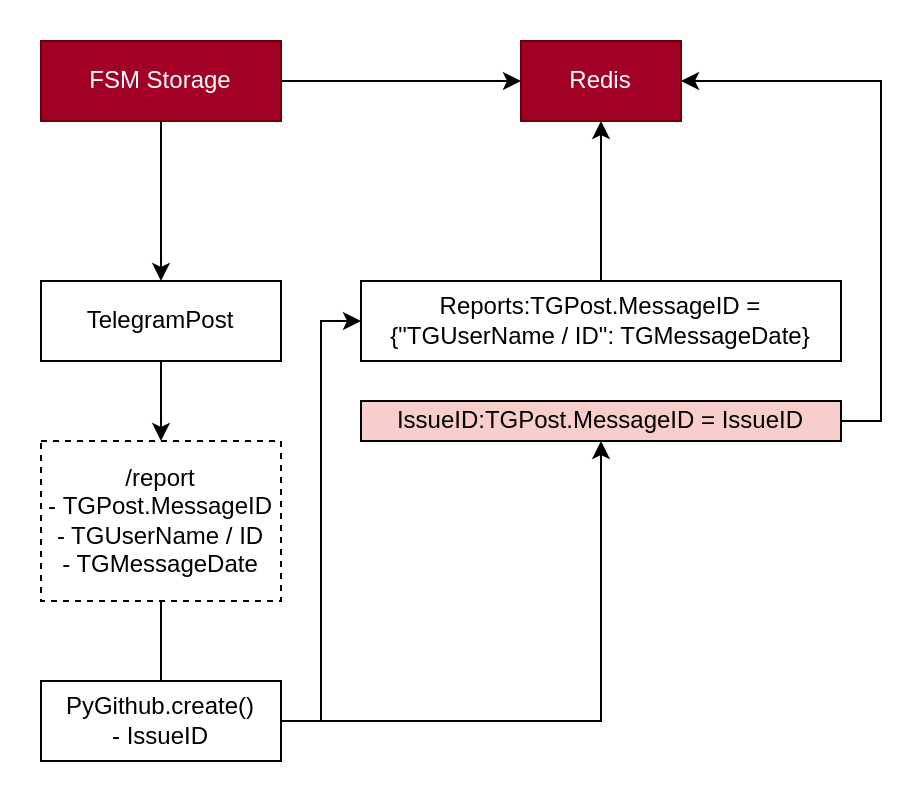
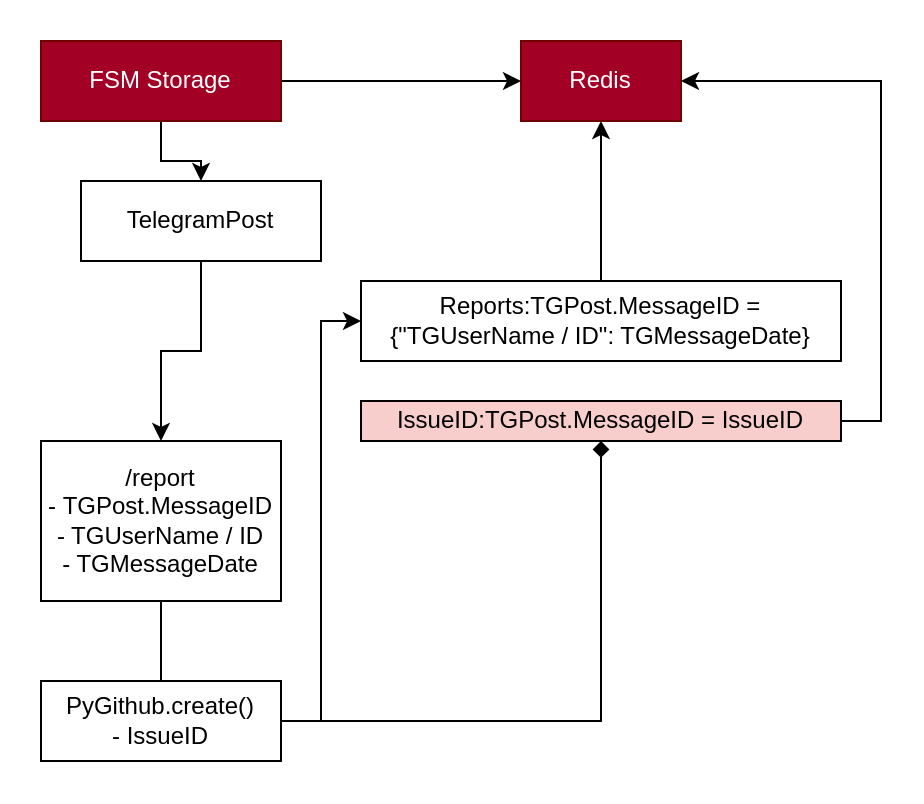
- <mxCell id="3" value="TelegramPost" style="rounded=0;whiteSpace=wrap;html=1;" vertex="1" parent="1"><mxGeometry x="20" y="140" width="120" height="40" as="geometry" /></mxCell>
+ <mxCell id="3" value="TelegramPost" style="rounded=0;whiteSpace=wrap;html=1;" vertex="1" parent="1"><mxGeometry x="40" y="90" width="120" height="40" as="geometry" /></mxCell>
- <mxCell id="11" style="edgeStyle=orthogonalEdgeStyle;rounded=0;orthogonalLoop=1;jettySize=auto;html=1;" edge="1" parent="1" source="12" target="16"><mxGeometry relative="1" as="geometry" /></mxCell>
+ <mxCell id="11" style="edgeStyle=orthogonalEdgeStyle;rounded=0;orthogonalLoop=1;jettySize=auto;html=1;endArrow=diamond;" edge="1" parent="1" source="12" target="16"><mxGeometry relative="1" as="geometry" /></mxCell>
- <mxCell id="9" value="/report&lt;div&gt;-&amp;nbsp;&lt;span style=&quot;background-color: transparent; color: light-dark(rgb(0, 0, 0), rgb(255, 255, 255));&quot;&gt;TGPost.&lt;/span&gt;&lt;span style=&quot;background-color: transparent; color: light-dark(rgb(0, 0, 0), rgb(255, 255, 255));&quot;&gt;MessageID&lt;/span&gt;&lt;/div&gt;&lt;div&gt;&lt;span style=&quot;background-color: transparent; color: light-dark(rgb(0, 0, 0), rgb(255, 255, 255));&quot;&gt;- TGUserName / ID&lt;/span&gt;&lt;/div&gt;&lt;div&gt;&lt;span style=&quot;background-color: transparent; color: light-dark(rgb(0, 0, 0), rgb(255, 255, 255));&quot;&gt;- TGMessageDate&lt;/span&gt;&lt;/div&gt;" style="whiteSpace=wrap;html=1;rounded=0;dashed=1;" vertex="1" parent="1"><mxGeometry x="20" y="220" width="120" height="80" as="geometry" /></mxCell>
+ <mxCell id="9" value="/report&lt;div&gt;-&amp;nbsp;&lt;span style=&quot;background-color: transparent; color: light-dark(rgb(0, 0, 0), rgb(255, 255, 255));&quot;&gt;TGPost.&lt;/span&gt;&lt;span style=&quot;background-color: transparent; color: light-dark(rgb(0, 0, 0), rgb(255, 255, 255));&quot;&gt;MessageID&lt;/span&gt;&lt;/div&gt;&lt;div&gt;&lt;span style=&quot;background-color: transparent; color: light-dark(rgb(0, 0, 0), rgb(255, 255, 255));&quot;&gt;- TGUserName / ID&lt;/span&gt;&lt;/div&gt;&lt;div&gt;&lt;span style=&quot;background-color: transparent; color: light-dark(rgb(0, 0, 0), rgb(255, 255, 255));&quot;&gt;- TGMessageDate&lt;/span&gt;&lt;/div&gt;" style="whiteSpace=wrap;html=1;rounded=0;" vertex="1" parent="1"><mxGeometry x="20" y="220" width="120" height="80" as="geometry" /></mxCell>
